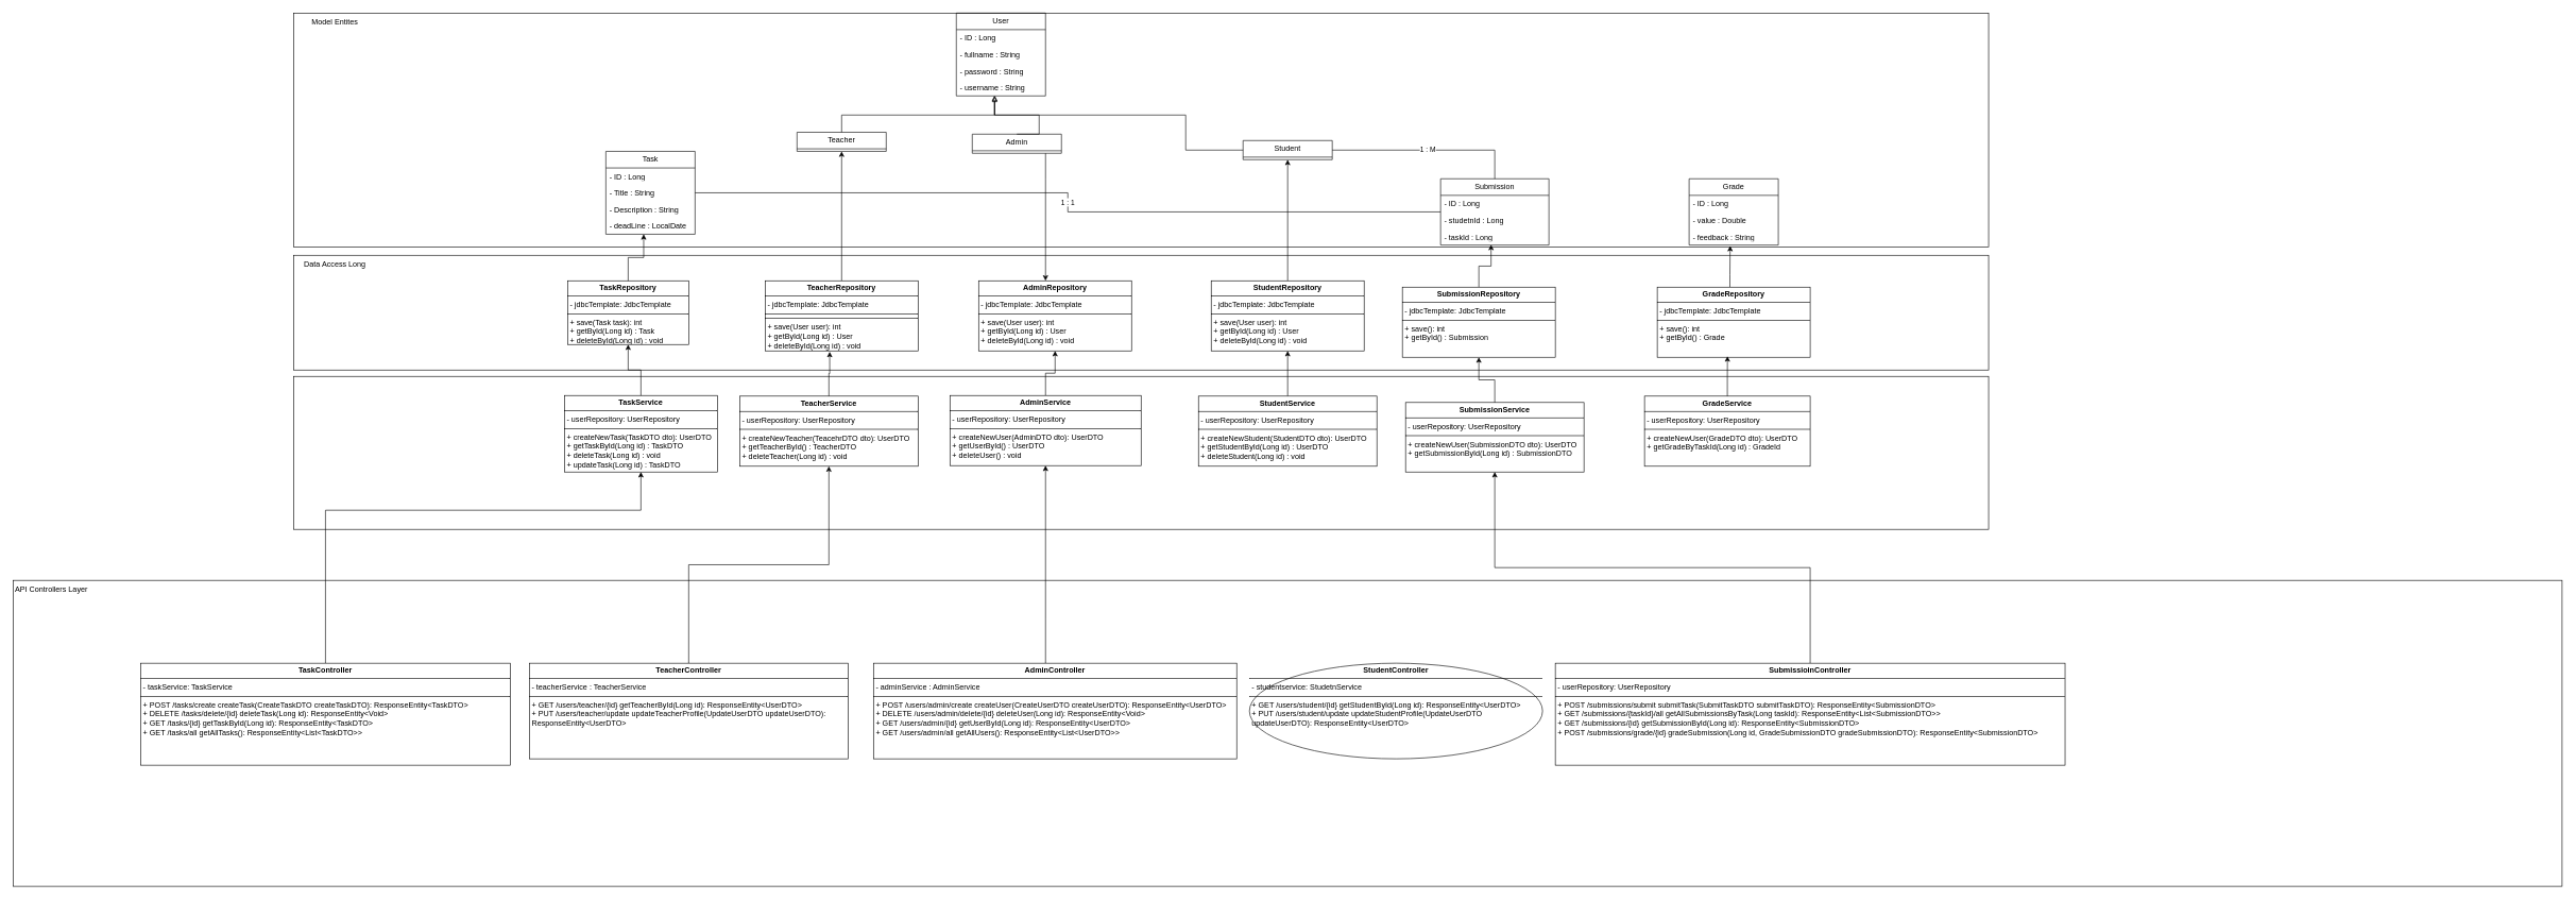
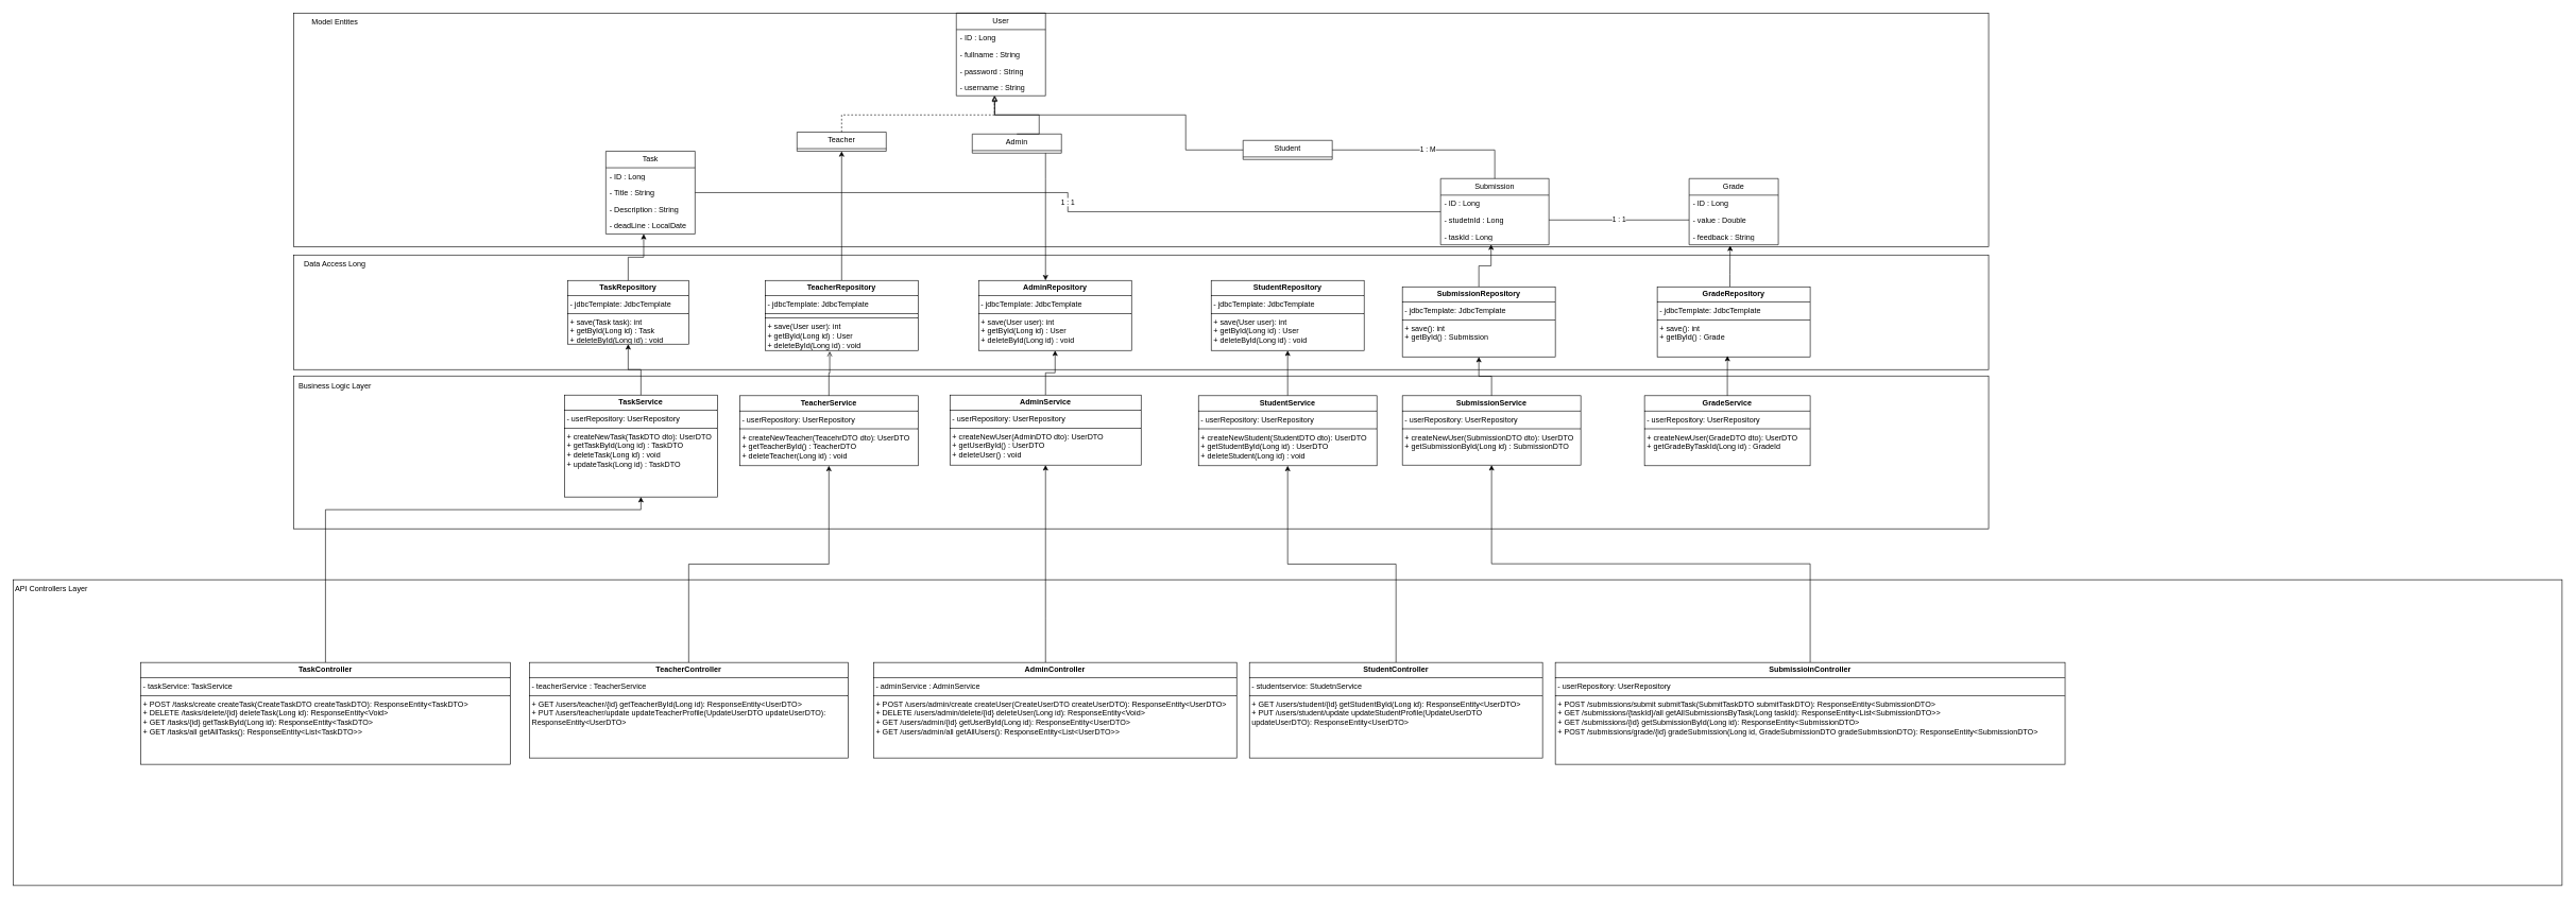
- <mxCell id="11" style="edgeStyle=orthogonalEdgeStyle;rounded=0;orthogonalLoop=1;jettySize=auto;html=1;entryX=0.428;entryY=0.981;entryDx=0;entryDy=0;entryPerimeter=0;endArrow=block;endFill=0;exitX=0.5;exitY=0;exitDx=0;exitDy=0;" parent="1" source="12" target="10" edge="1"><mxGeometry relative="1" as="geometry"><Array as="points"><mxPoint x="1320" y="180" /><mxPoint x="1560" y="180" /></Array></mxGeometry></mxCell>
+ <mxCell id="11" style="edgeStyle=orthogonalEdgeStyle;rounded=0;orthogonalLoop=1;jettySize=auto;html=1;entryX=0.428;entryY=0.981;entryDx=0;entryDy=0;entryPerimeter=0;endArrow=block;endFill=0;exitX=0.5;exitY=0;exitDx=0;exitDy=0;dashed=1;" parent="1" source="12" target="10" edge="1"><mxGeometry relative="1" as="geometry"><Array as="points"><mxPoint x="1320" y="180" /><mxPoint x="1560" y="180" /></Array></mxGeometry></mxCell>
- <mxCell id="37" style="edgeStyle=orthogonalEdgeStyle;rounded=0;orthogonalLoop=1;jettySize=auto;html=1;entryX=0.5;entryY=1;entryDx=0;entryDy=0;" parent="1" source="38" target="18" edge="1"><mxGeometry relative="1" as="geometry" /></mxCell>
+ <mxCell id="33" value="1 : 1" style="edgeStyle=orthogonalEdgeStyle;rounded=0;orthogonalLoop=1;jettySize=auto;html=1;endArrow=none;endFill=0;" parent="1" source="26" target="30" edge="1"><mxGeometry relative="1" as="geometry" /></mxCell>
- <mxCell id="54" style="edgeStyle=orthogonalEdgeStyle;rounded=0;orthogonalLoop=1;jettySize=auto;html=1;entryX=0.422;entryY=1.012;entryDx=0;entryDy=0;entryPerimeter=0;" parent="1" source="47" target="36" edge="1"><mxGeometry relative="1" as="geometry" /></mxCell>
+ <mxCell id="54" style="edgeStyle=orthogonalEdgeStyle;rounded=0;orthogonalLoop=1;jettySize=auto;html=1;entryX=0.422;entryY=1.012;entryDx=0;entryDy=0;entryPerimeter=0;endArrow=open;" parent="1" source="47" target="36" edge="1"><mxGeometry relative="1" as="geometry" /></mxCell>
+ <mxCell id="68" value="Business Logic Layer" style="text;html=1;align=center;verticalAlign=middle;whiteSpace=wrap;rounded=0;" vertex="1" parent="1"><mxGeometry x="460" y="591" width="130" height="30" as="geometry" /></mxCell>
- <mxCell id="34" value="&lt;p style=&quot;margin:0px;margin-top:4px;text-align:center;&quot;&gt;&lt;b&gt;TaskService&lt;/b&gt;&lt;/p&gt;&lt;hr size=&quot;1&quot; style=&quot;border-style:solid;&quot;&gt;&lt;p style=&quot;margin:0px;margin-left:4px;&quot;&gt;- userRepository: UserRepository&lt;/p&gt;&lt;hr size=&quot;1&quot; style=&quot;border-style:solid;&quot;&gt;&lt;p style=&quot;margin:0px;margin-left:4px;&quot;&gt;+ createNewTask(TaskDTO dto): UserDTO&lt;/p&gt;&lt;p style=&quot;margin:0px;margin-left:4px;&quot;&gt;+ getTaskById(Long id) : TaskDTO&lt;/p&gt;&lt;p style=&quot;margin:0px;margin-left:4px;&quot;&gt;+ deleteTask(Long id) : void&lt;/p&gt;&lt;p style=&quot;margin:0px;margin-left:4px;&quot;&gt;+ updateTask(Long id) : TaskDTO&lt;/p&gt;" style="verticalAlign=top;align=left;overflow=fill;html=1;whiteSpace=wrap;" parent="1" vertex="1"><mxGeometry x="885" y="620" width="240" height="120" as="geometry" /></mxCell>
+ <mxCell id="34" value="&lt;p style=&quot;margin:0px;margin-top:4px;text-align:center;&quot;&gt;&lt;b&gt;TaskService&lt;/b&gt;&lt;/p&gt;&lt;hr size=&quot;1&quot; style=&quot;border-style:solid;&quot;&gt;&lt;p style=&quot;margin:0px;margin-left:4px;&quot;&gt;- userRepository: UserRepository&lt;/p&gt;&lt;hr size=&quot;1&quot; style=&quot;border-style:solid;&quot;&gt;&lt;p style=&quot;margin:0px;margin-left:4px;&quot;&gt;+ createNewTask(TaskDTO dto): UserDTO&lt;/p&gt;&lt;p style=&quot;margin:0px;margin-left:4px;&quot;&gt;+ getTaskById(Long id) : TaskDTO&lt;/p&gt;&lt;p style=&quot;margin:0px;margin-left:4px;&quot;&gt;+ deleteTask(Long id) : void&lt;/p&gt;&lt;p style=&quot;margin:0px;margin-left:4px;&quot;&gt;+ updateTask(Long id) : TaskDTO&lt;/p&gt;" style="verticalAlign=top;align=left;overflow=fill;html=1;whiteSpace=wrap;" parent="1" vertex="1"><mxGeometry x="885" y="620" width="240" height="160" as="geometry" /></mxCell>
- <mxCell id="53" value="&lt;p style=&quot;margin:0px;margin-top:4px;text-align:center;&quot;&gt;&lt;b&gt;SubmissionService&lt;/b&gt;&lt;/p&gt;&lt;hr size=&quot;1&quot; style=&quot;border-style:solid;&quot;&gt;&lt;p style=&quot;margin:0px;margin-left:4px;&quot;&gt;- userRepository: UserRepository&lt;/p&gt;&lt;hr size=&quot;1&quot; style=&quot;border-style:solid;&quot;&gt;&lt;p style=&quot;margin:0px;margin-left:4px;&quot;&gt;+ createNewUser(SubmissionDTO dto): UserDTO&lt;/p&gt;&lt;p style=&quot;margin:0px;margin-left:4px;&quot;&gt;+ getSubmissionById(Long id) : SubmissionDTO&lt;/p&gt;&lt;p style=&quot;margin:0px;margin-left:4px;&quot;&gt;&lt;br&gt;&lt;/p&gt;" style="verticalAlign=top;align=left;overflow=fill;html=1;whiteSpace=wrap;" parent="1" vertex="1"><mxGeometry x="2205" y="631" width="280" height="109" as="geometry" /></mxCell>
+ <mxCell id="53" value="&lt;p style=&quot;margin:0px;margin-top:4px;text-align:center;&quot;&gt;&lt;b&gt;SubmissionService&lt;/b&gt;&lt;/p&gt;&lt;hr size=&quot;1&quot; style=&quot;border-style:solid;&quot;&gt;&lt;p style=&quot;margin:0px;margin-left:4px;&quot;&gt;- userRepository: UserRepository&lt;/p&gt;&lt;hr size=&quot;1&quot; style=&quot;border-style:solid;&quot;&gt;&lt;p style=&quot;margin:0px;margin-left:4px;&quot;&gt;+ createNewUser(SubmissionDTO dto): UserDTO&lt;/p&gt;&lt;p style=&quot;margin:0px;margin-left:4px;&quot;&gt;+ getSubmissionById(Long id) : SubmissionDTO&lt;/p&gt;&lt;p style=&quot;margin:0px;margin-left:4px;&quot;&gt;&lt;br&gt;&lt;/p&gt;" style="verticalAlign=top;align=left;overflow=fill;html=1;whiteSpace=wrap;" parent="1" vertex="1"><mxGeometry x="2200" y="621" width="280" height="109" as="geometry" /></mxCell>
+ <mxCell id="61" style="edgeStyle=orthogonalEdgeStyle;rounded=0;orthogonalLoop=1;jettySize=auto;html=1;entryX=0.5;entryY=1;entryDx=0;entryDy=0;" parent="1" source="62" target="51" edge="1"><mxGeometry relative="1" as="geometry" /></mxCell>
- <mxCell id="62" value="&lt;p style=&quot;margin:0px;margin-top:4px;text-align:center;&quot;&gt;&lt;b&gt;StudentController&lt;/b&gt;&lt;/p&gt;&lt;hr size=&quot;1&quot; style=&quot;border-style:solid;&quot;&gt;&lt;p style=&quot;margin:0px;margin-left:4px;&quot;&gt;- studentservice: StudetnService&lt;/p&gt;&lt;hr size=&quot;1&quot; style=&quot;border-style:solid;&quot;&gt;&lt;p style=&quot;margin:0px;margin-left:4px;&quot;&gt;+ GET /users/student/{id} getStudentById(Long id): ResponseEntity&amp;lt;UserDTO&amp;gt;&lt;/p&gt;&lt;p style=&quot;margin:0px;margin-left:4px;&quot;&gt;+ PUT /users/student/update updateStudentProfile(UpdateUserDTO updateUserDTO): ResponseEntity&amp;lt;UserDTO&amp;gt;&lt;/p&gt;&lt;div&gt;&lt;br&gt;&lt;/div&gt;" style="ellipse;verticalAlign=top;align=left;overflow=fill;html=1;whiteSpace=wrap;" parent="1" vertex="1"><mxGeometry x="1960" y="1040" width="460" height="150" as="geometry" /></mxCell>
+ <mxCell id="62" value="&lt;p style=&quot;margin:0px;margin-top:4px;text-align:center;&quot;&gt;&lt;b&gt;StudentController&lt;/b&gt;&lt;/p&gt;&lt;hr size=&quot;1&quot; style=&quot;border-style:solid;&quot;&gt;&lt;p style=&quot;margin:0px;margin-left:4px;&quot;&gt;- studentservice: StudetnService&lt;/p&gt;&lt;hr size=&quot;1&quot; style=&quot;border-style:solid;&quot;&gt;&lt;p style=&quot;margin:0px;margin-left:4px;&quot;&gt;+ GET /users/student/{id} getStudentById(Long id): ResponseEntity&amp;lt;UserDTO&amp;gt;&lt;/p&gt;&lt;p style=&quot;margin:0px;margin-left:4px;&quot;&gt;+ PUT /users/student/update updateStudentProfile(UpdateUserDTO updateUserDTO): ResponseEntity&amp;lt;UserDTO&amp;gt;&lt;/p&gt;&lt;div&gt;&lt;br&gt;&lt;/div&gt;" style="verticalAlign=top;align=left;overflow=fill;html=1;whiteSpace=wrap;" parent="1" vertex="1"><mxGeometry x="1960" y="1040" width="460" height="150" as="geometry" /></mxCell>
